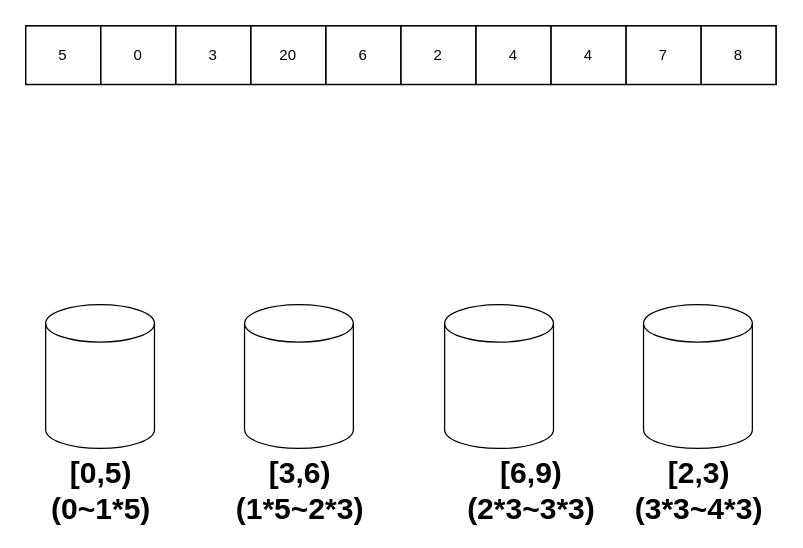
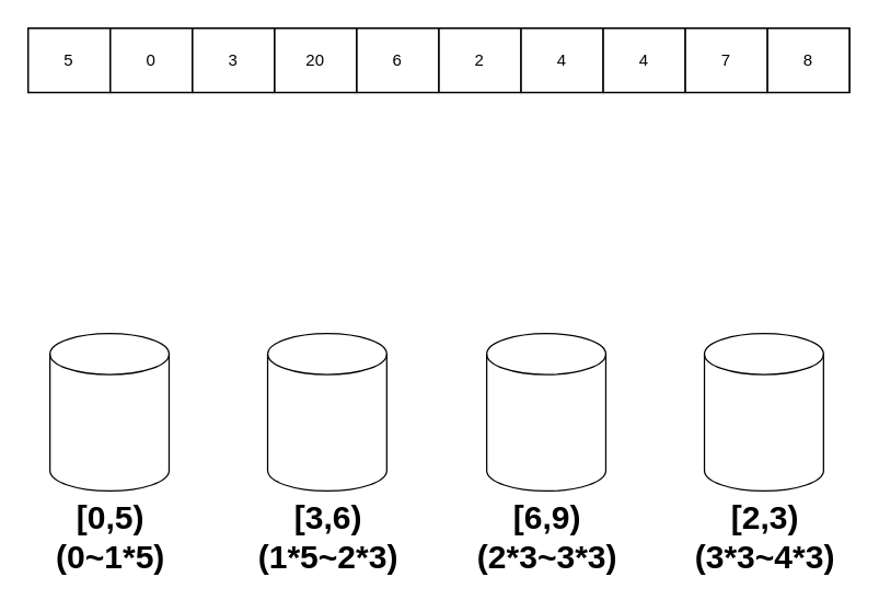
- <mxCell id="20" value="[6,9)&lt;br&gt;(2*3~3*3)" style="text;strokeColor=none;fillColor=none;html=1;fontSize=24;fontStyle=1;verticalAlign=middle;align=center;" vertex="1" parent="1"><mxGeometry x="371.75" y="367" width="103.5" height="49" as="geometry" /></mxCell>
+ <mxCell id="20" value="[6,9)&lt;br&gt;(2*3~3*3)" style="text;strokeColor=none;fillColor=none;html=1;fontSize=24;fontStyle=1;verticalAlign=middle;align=center;" vertex="1" parent="1"><mxGeometry x="346.75" y="367" width="103.5" height="49" as="geometry" /></mxCell>
